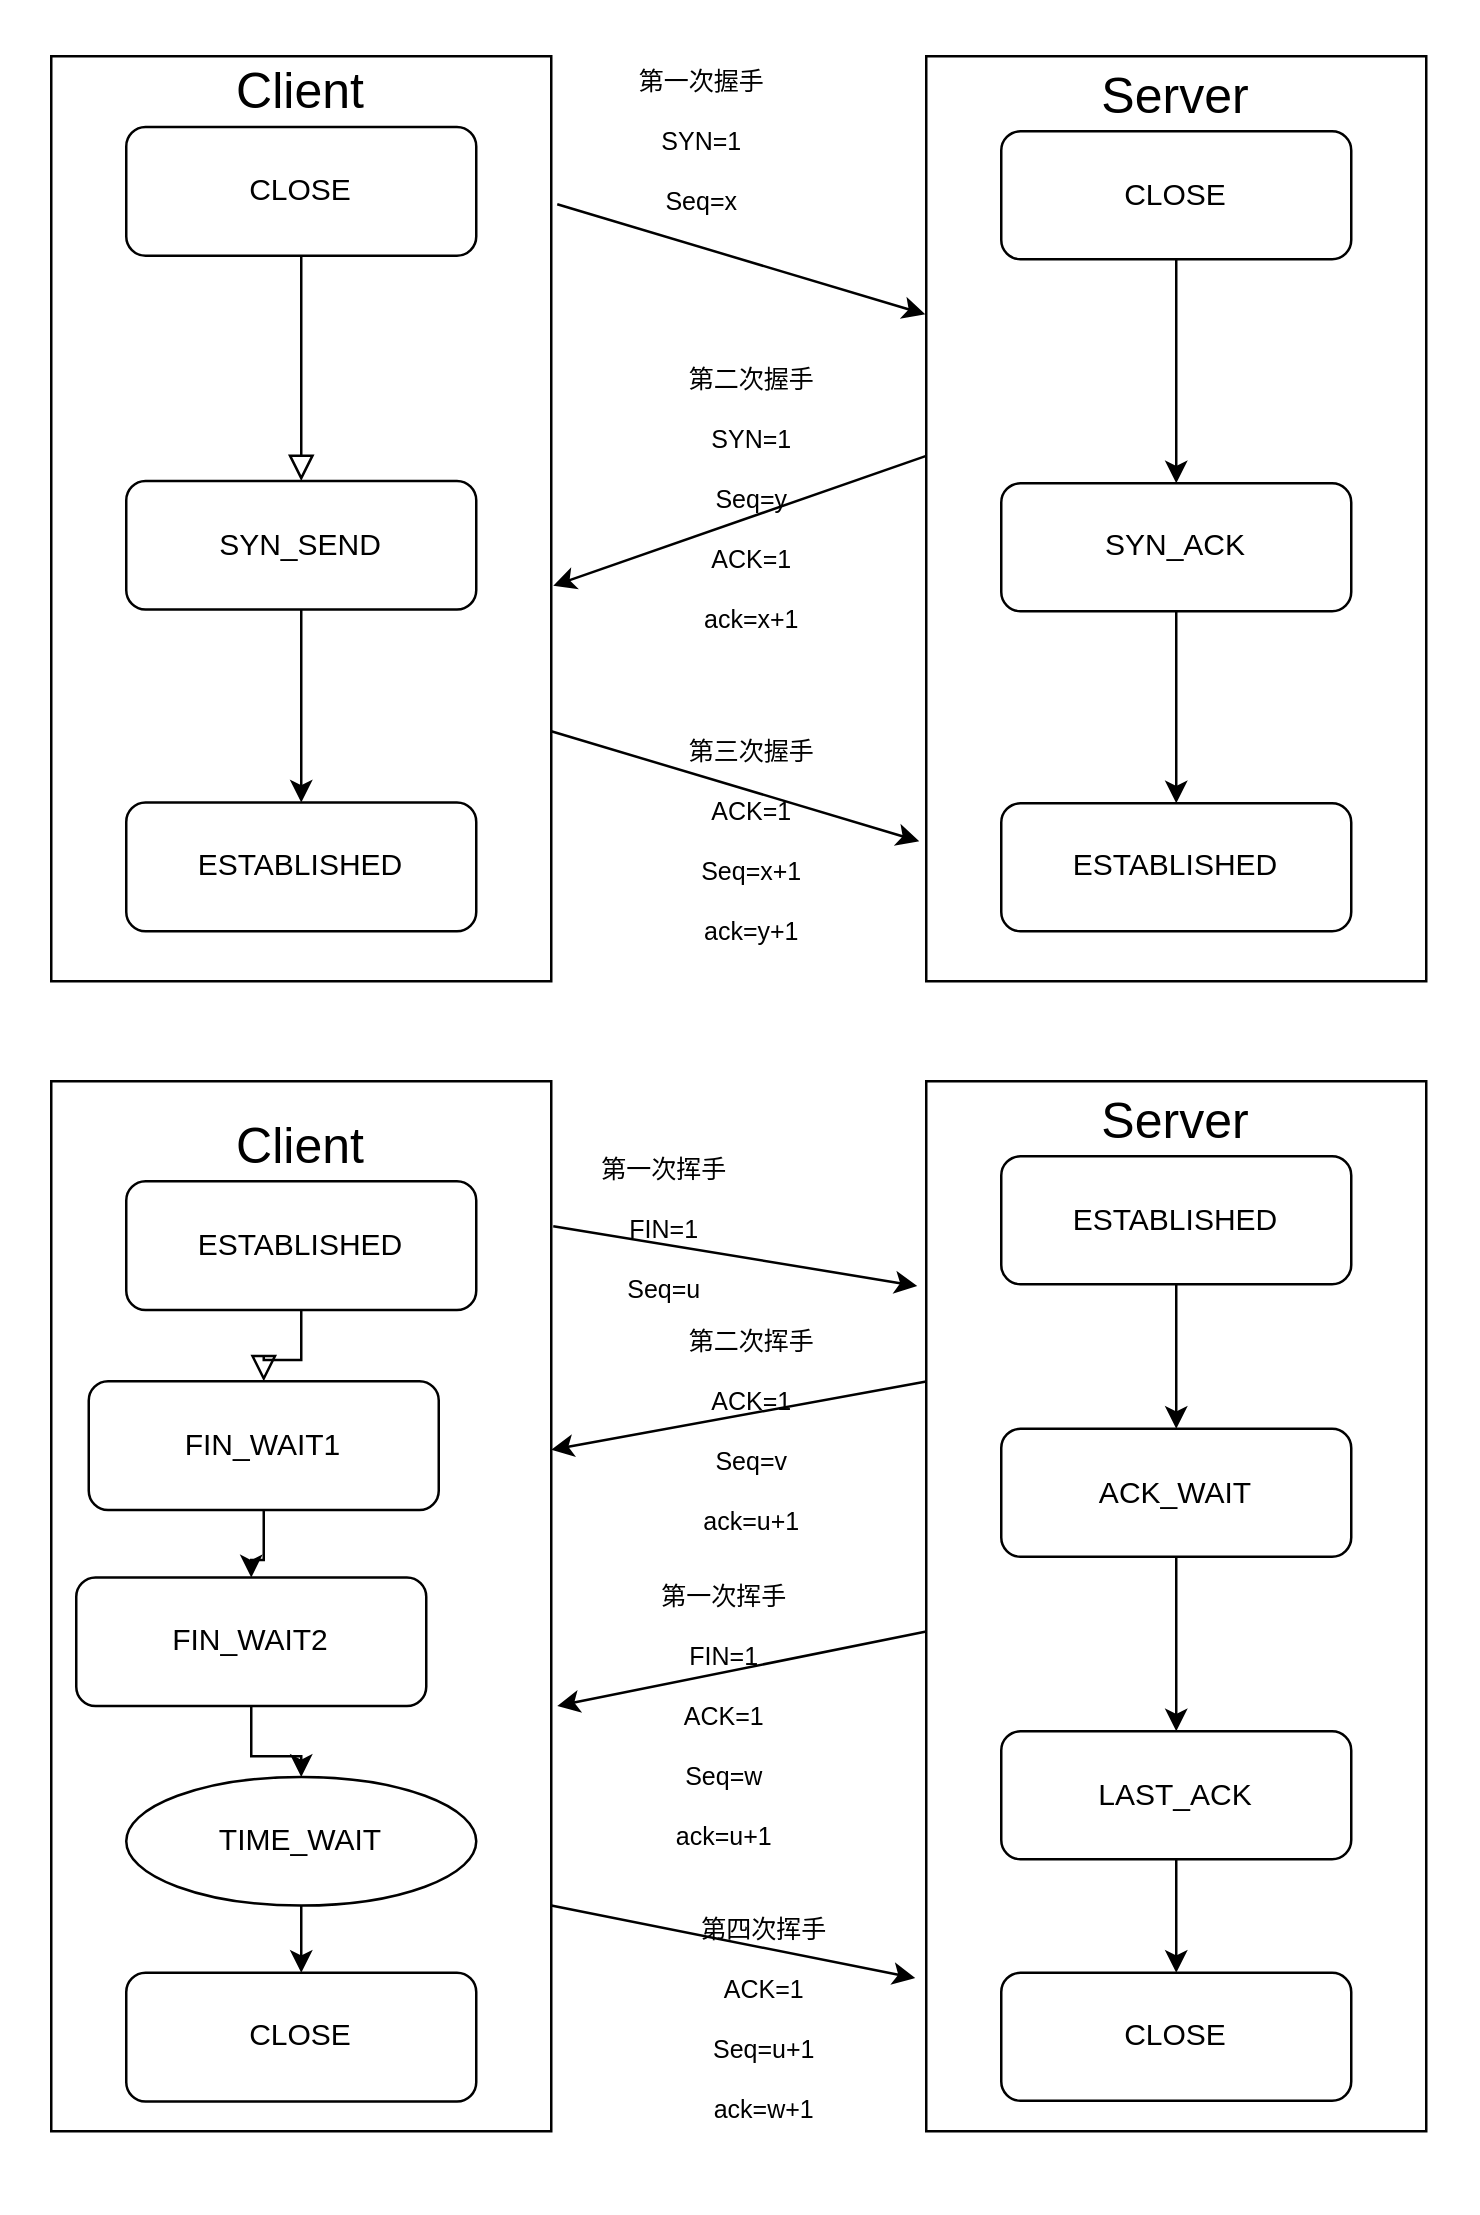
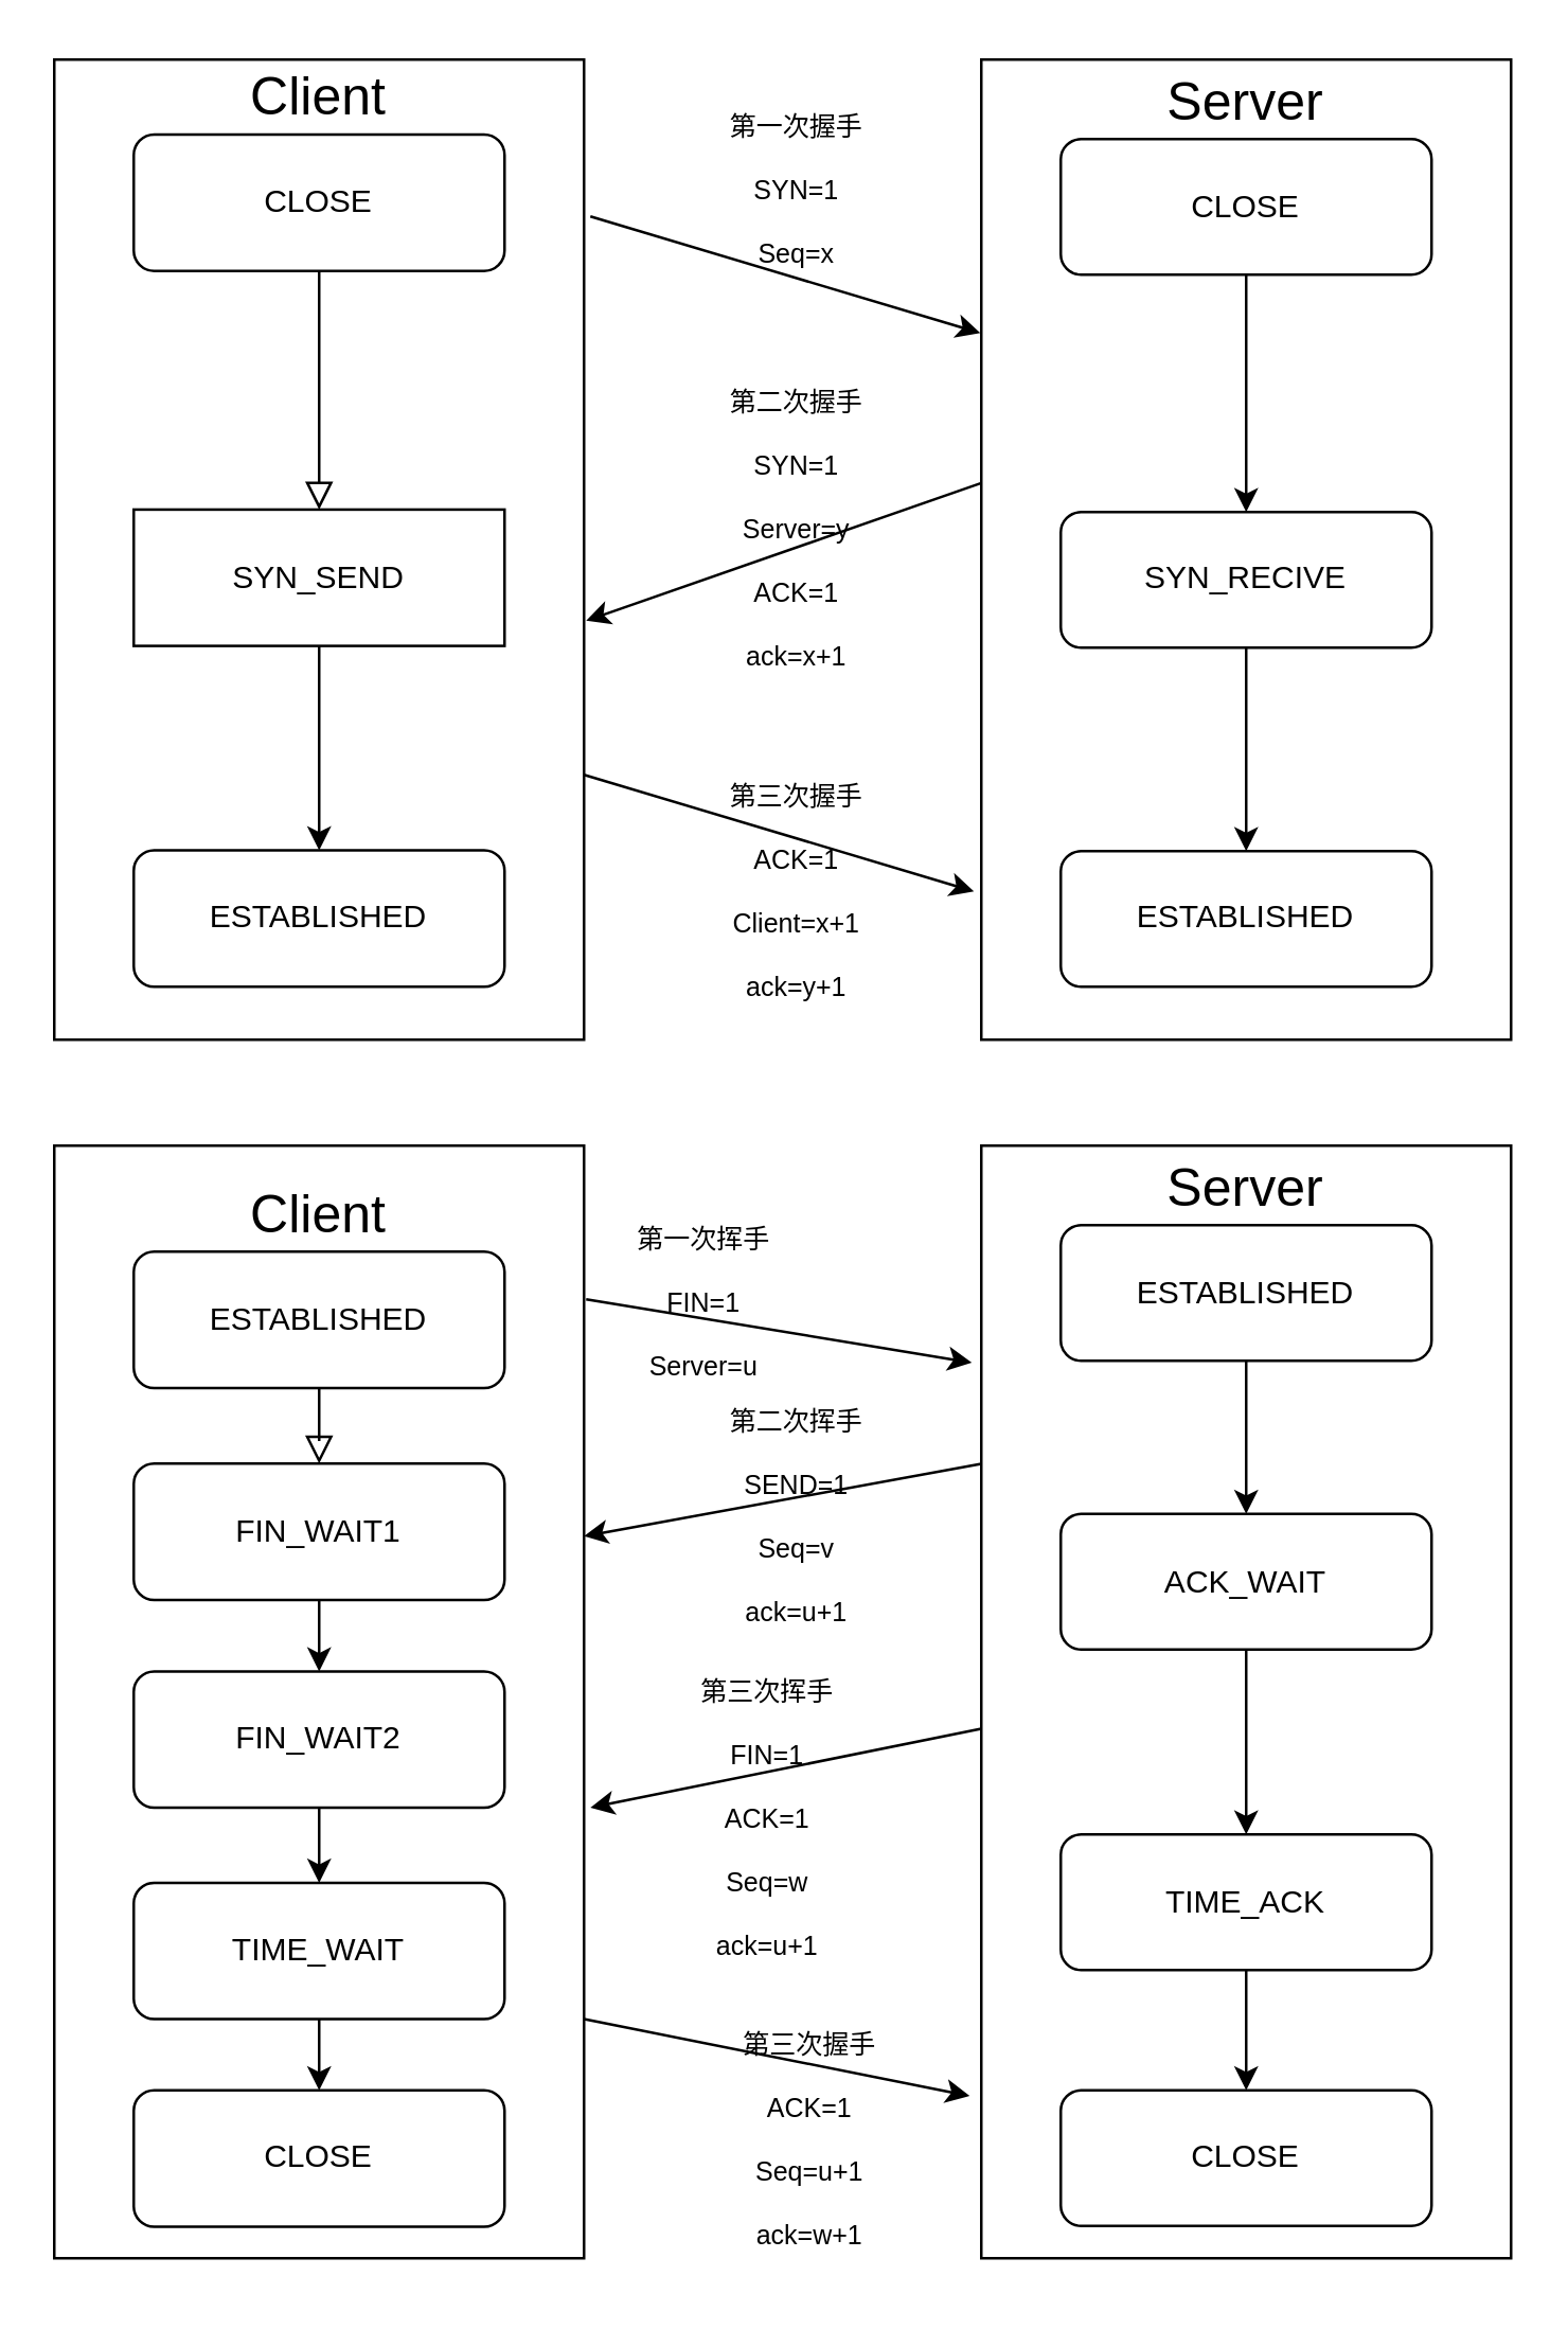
- <mxCell id="22" value="&lt;font style=&quot;font-size: 10px;&quot;&gt;第一次握手&lt;br&gt;SYN=1&lt;br&gt;Seq=x&lt;br&gt;&lt;/font&gt;" style="text;html=1;align=center;verticalAlign=middle;resizable=0;points=[];autosize=1;strokeColor=none;fillColor=none;fontSize=20;" vertex="1" parent="1"><mxGeometry x="245" y="7" width="70" height="90" as="geometry" /></mxCell>
+ <mxCell id="22" value="&lt;font style=&quot;font-size: 10px;&quot;&gt;第一次握手&lt;br&gt;SYN=1&lt;br&gt;Seq=x&lt;br&gt;&lt;/font&gt;" style="text;html=1;align=center;verticalAlign=middle;resizable=0;points=[];autosize=1;strokeColor=none;fillColor=none;fontSize=20;" vertex="1" parent="1"><mxGeometry x="265" y="22" width="70" height="90" as="geometry" /></mxCell>
- <mxCell id="23" value="&lt;font style=&quot;font-size: 10px;&quot;&gt;第二次握手&lt;br&gt;SYN=1&lt;br&gt;Seq=y&lt;br&gt;ACK=1&lt;br&gt;ack=x+1&lt;br&gt;&lt;br&gt;&lt;/font&gt;" style="text;html=1;align=center;verticalAlign=middle;resizable=0;points=[];autosize=1;strokeColor=none;fillColor=none;fontSize=20;" vertex="1" parent="1"><mxGeometry x="265" y="122" width="70" height="170" as="geometry" /></mxCell>
+ <mxCell id="23" value="&lt;font style=&quot;font-size: 10px;&quot;&gt;第二次握手&lt;br&gt;SYN=1&lt;br&gt;Server=y&lt;br&gt;ACK=1&lt;br&gt;ack=x+1&lt;br&gt;&lt;br&gt;&lt;/font&gt;" style="text;html=1;align=center;verticalAlign=middle;resizable=0;points=[];autosize=1;strokeColor=none;fillColor=none;fontSize=20;" vertex="1" parent="1"><mxGeometry x="265" y="122" width="70" height="170" as="geometry" /></mxCell>
- <mxCell id="4" value="SYN_SEND" style="rounded=1;whiteSpace=wrap;html=1;fontSize=12;glass=0;strokeWidth=1;shadow=0;" parent="2" vertex="1"><mxGeometry y="141.535" width="140" height="51.467" as="geometry" /></mxCell>
+ <mxCell id="4" value="SYN_SEND" style="whiteSpace=wrap;html=1;fontSize=12;glass=0;strokeWidth=1;shadow=0;rounded=0;" parent="2" vertex="1"><mxGeometry y="141.535" width="140" height="51.467" as="geometry" /></mxCell>
- <mxCell id="13" value="SYN_ACK" style="rounded=1;whiteSpace=wrap;html=1;fontSize=12;glass=0;strokeWidth=1;shadow=0;" vertex="1" parent="11"><mxGeometry y="140.8" width="140" height="51.2" as="geometry" /></mxCell>
+ <mxCell id="13" value="SYN_RECIVE" style="rounded=1;whiteSpace=wrap;html=1;fontSize=12;glass=0;strokeWidth=1;shadow=0;" vertex="1" parent="11"><mxGeometry y="140.8" width="140" height="51.2" as="geometry" /></mxCell>
- <mxCell id="24" value="&lt;font style=&quot;font-size: 10px;&quot;&gt;第三次握手&lt;br&gt;ACK=1&lt;br&gt;Seq=x+1&lt;br&gt;ack=y+1&lt;br&gt;&lt;/font&gt;" style="text;html=1;align=center;verticalAlign=middle;resizable=0;points=[];autosize=1;strokeColor=none;fillColor=none;fontSize=20;" vertex="1" parent="1"><mxGeometry x="265" y="272" width="70" height="120" as="geometry" /></mxCell>
+ <mxCell id="24" value="&lt;font style=&quot;font-size: 10px;&quot;&gt;第三次握手&lt;br&gt;ACK=1&lt;br&gt;Client=x+1&lt;br&gt;ack=y+1&lt;br&gt;&lt;/font&gt;" style="text;html=1;align=center;verticalAlign=middle;resizable=0;points=[];autosize=1;strokeColor=none;fillColor=none;fontSize=20;" vertex="1" parent="1"><mxGeometry x="265" y="272" width="70" height="120" as="geometry" /></mxCell>
- <mxCell id="49" value="&lt;font style=&quot;font-size: 10px;&quot;&gt;第一次挥手&lt;br&gt;FIN=1&lt;br&gt;Seq=u&lt;br&gt;&lt;/font&gt;" style="text;html=1;align=center;verticalAlign=middle;resizable=0;points=[];autosize=1;strokeColor=none;fillColor=none;fontSize=20;" vertex="1" parent="1"><mxGeometry x="230" y="442" width="70" height="90" as="geometry" /></mxCell>
+ <mxCell id="49" value="&lt;font style=&quot;font-size: 10px;&quot;&gt;第一次挥手&lt;br&gt;FIN=1&lt;br&gt;Server=u&lt;br&gt;&lt;/font&gt;" style="text;html=1;align=center;verticalAlign=middle;resizable=0;points=[];autosize=1;strokeColor=none;fillColor=none;fontSize=20;" vertex="1" parent="1"><mxGeometry x="230" y="442" width="70" height="90" as="geometry" /></mxCell>
- <mxCell id="50" value="&lt;font style=&quot;font-size: 10px;&quot;&gt;第二次挥手&lt;br&gt;ACK=1&lt;br&gt;Seq=v&lt;br&gt;ack=u+1&lt;br&gt;&lt;/font&gt;" style="text;html=1;align=center;verticalAlign=middle;resizable=0;points=[];autosize=1;strokeColor=none;fillColor=none;fontSize=20;" vertex="1" parent="1"><mxGeometry x="265" y="508.47" width="70" height="120" as="geometry" /></mxCell>
+ <mxCell id="50" value="&lt;font style=&quot;font-size: 10px;&quot;&gt;第二次挥手&lt;br&gt;SEND=1&lt;br&gt;Seq=v&lt;br&gt;ack=u+1&lt;br&gt;&lt;/font&gt;" style="text;html=1;align=center;verticalAlign=middle;resizable=0;points=[];autosize=1;strokeColor=none;fillColor=none;fontSize=20;" vertex="1" parent="1"><mxGeometry x="265" y="508.47" width="70" height="120" as="geometry" /></mxCell>
- <mxCell id="32" value="FIN_WAIT1" style="rounded=1;whiteSpace=wrap;html=1;fontSize=12;glass=0;strokeWidth=1;shadow=0;" vertex="1" parent="1"><mxGeometry x="35" y="552.005" width="140" height="51.467" as="geometry" /></mxCell>
+ <mxCell id="32" value="FIN_WAIT1" style="rounded=1;whiteSpace=wrap;html=1;fontSize=12;glass=0;strokeWidth=1;shadow=0;" vertex="1" parent="1"><mxGeometry x="50" y="552.005" width="140" height="51.467" as="geometry" /></mxCell>
- <mxCell id="34" value="FIN_WAIT2" style="rounded=1;whiteSpace=wrap;html=1;fontSize=12;glass=0;strokeWidth=1;shadow=0;" vertex="1" parent="1"><mxGeometry x="30" y="630.473" width="140" height="51.467" as="geometry" /></mxCell>
+ <mxCell id="34" value="FIN_WAIT2" style="rounded=1;whiteSpace=wrap;html=1;fontSize=12;glass=0;strokeWidth=1;shadow=0;" vertex="1" parent="1"><mxGeometry x="50" y="630.473" width="140" height="51.467" as="geometry" /></mxCell>
- <mxCell id="51" value="&lt;font style=&quot;font-size: 10px;&quot;&gt;第一次挥手&lt;br&gt;FIN=1&lt;br&gt;ACK=1&lt;br&gt;Seq=w&lt;br&gt;ack=u+1&lt;br&gt;&lt;/font&gt;" style="text;html=1;align=center;verticalAlign=middle;resizable=0;points=[];autosize=1;strokeColor=none;fillColor=none;fontSize=20;" vertex="1" parent="1"><mxGeometry x="254" y="607.2" width="70" height="150" as="geometry" /></mxCell>
+ <mxCell id="51" value="&lt;font style=&quot;font-size: 10px;&quot;&gt;第三次挥手&lt;br&gt;FIN=1&lt;br&gt;ACK=1&lt;br&gt;Seq=w&lt;br&gt;ack=u+1&lt;br&gt;&lt;/font&gt;" style="text;html=1;align=center;verticalAlign=middle;resizable=0;points=[];autosize=1;strokeColor=none;fillColor=none;fontSize=20;" vertex="1" parent="1"><mxGeometry x="254" y="607.2" width="70" height="150" as="geometry" /></mxCell>
- <mxCell id="41" value="LAST_ACK" style="rounded=1;whiteSpace=wrap;html=1;fontSize=12;glass=0;strokeWidth=1;shadow=0;" vertex="1" parent="1"><mxGeometry x="400" y="692" width="140" height="51.2" as="geometry" /></mxCell>
+ <mxCell id="41" value="TIME_ACK" style="rounded=1;whiteSpace=wrap;html=1;fontSize=12;glass=0;strokeWidth=1;shadow=0;" vertex="1" parent="1"><mxGeometry x="400" y="692" width="140" height="51.2" as="geometry" /></mxCell>
- <mxCell id="28" value="TIME_WAIT" style="ellipse;whiteSpace=wrap;html=1;fontSize=12;glass=0;strokeWidth=1;shadow=0;" vertex="1" parent="1"><mxGeometry x="50" y="710.27" width="140" height="51.467" as="geometry" /></mxCell>
+ <mxCell id="28" value="TIME_WAIT" style="rounded=1;whiteSpace=wrap;html=1;fontSize=12;glass=0;strokeWidth=1;shadow=0;" vertex="1" parent="1"><mxGeometry x="50" y="710.27" width="140" height="51.467" as="geometry" /></mxCell>
- <mxCell id="52" value="&lt;font style=&quot;font-size: 10px;&quot;&gt;第四次挥手&lt;br&gt;ACK=1&lt;br&gt;Seq=u+1&lt;br&gt;ack=w+1&lt;br&gt;&lt;/font&gt;" style="text;html=1;align=center;verticalAlign=middle;resizable=0;points=[];autosize=1;strokeColor=none;fillColor=none;fontSize=20;" vertex="1" parent="1"><mxGeometry x="270" y="743.2" width="70" height="120" as="geometry" /></mxCell>
+ <mxCell id="52" value="&lt;font style=&quot;font-size: 10px;&quot;&gt;第三次握手&lt;br&gt;ACK=1&lt;br&gt;Seq=u+1&lt;br&gt;ack=w+1&lt;br&gt;&lt;/font&gt;" style="text;html=1;align=center;verticalAlign=middle;resizable=0;points=[];autosize=1;strokeColor=none;fillColor=none;fontSize=20;" vertex="1" parent="1"><mxGeometry x="270" y="743.2" width="70" height="120" as="geometry" /></mxCell>
